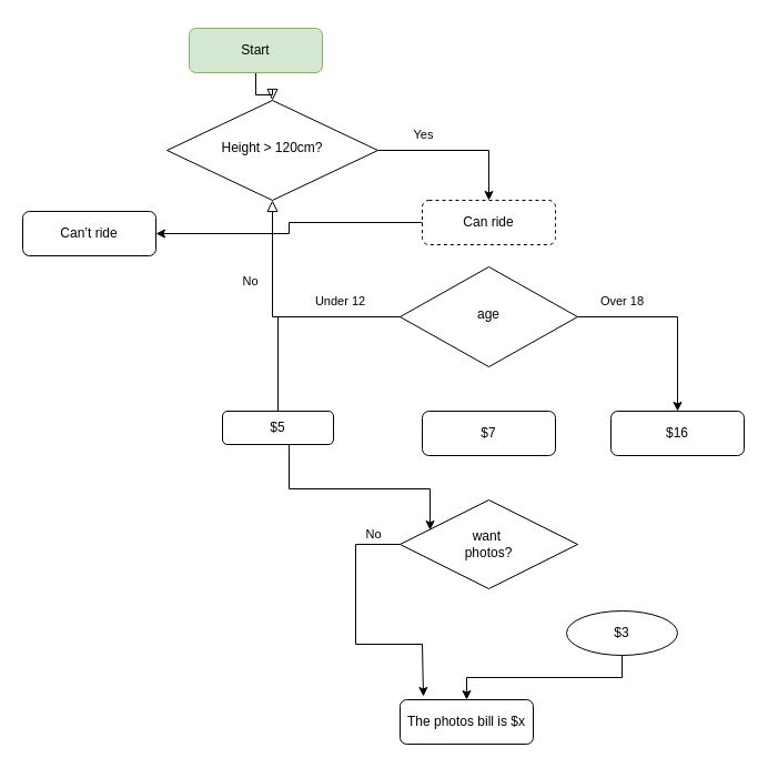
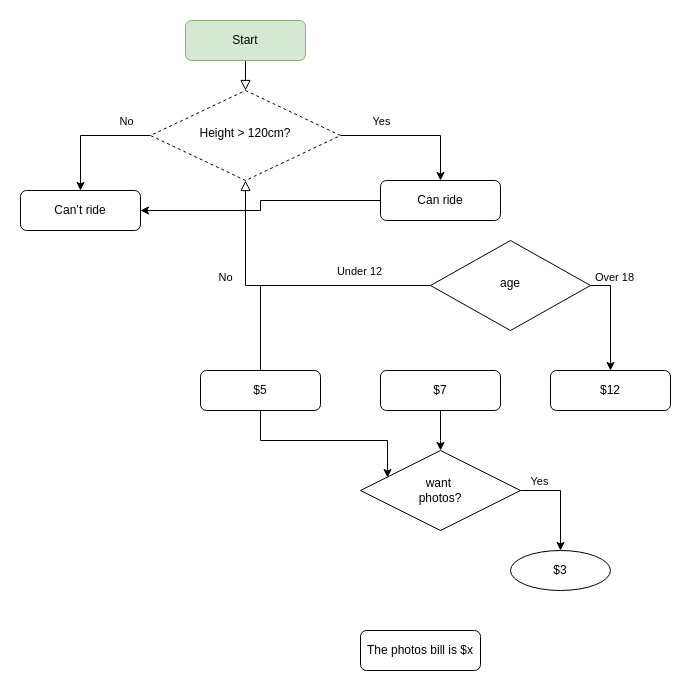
- <mxCell id="3" value="Start" style="rounded=1;whiteSpace=wrap;html=1;fontSize=12;glass=0;strokeWidth=1;shadow=0;fillColor=#d5e8d4;strokeColor=#82b366;" parent="1" vertex="1"><mxGeometry x="170" y="25" width="120" height="40" as="geometry" /></mxCell>
+ <mxCell id="3" value="Start" style="rounded=1;whiteSpace=wrap;html=1;fontSize=12;glass=0;strokeWidth=1;shadow=0;fillColor=#d5e8d4;strokeColor=#82b366;" parent="1" vertex="1"><mxGeometry x="185" y="20" width="120" height="40" as="geometry" /></mxCell>
+ <mxCell id="4" style="edgeStyle=orthogonalEdgeStyle;rounded=0;orthogonalLoop=1;jettySize=auto;html=1;exitX=0;exitY=0.5;exitDx=0;exitDy=0;" edge="1" parent="1" source="8" target="21"><mxGeometry relative="1" as="geometry" /></mxCell>
+ <mxCell id="5" value="No" style="edgeLabel;html=1;align=center;verticalAlign=middle;resizable=0;points=[];" vertex="1" connectable="0" parent="4"><mxGeometry x="-0.261" y="-5" relative="1" as="geometry"><mxPoint x="21" y="-10" as="offset" /></mxGeometry></mxCell>
- <mxCell id="8" value="Height &amp;gt; 120cm?" style="rhombus;whiteSpace=wrap;html=1;shadow=0;fontFamily=Helvetica;fontSize=12;align=center;strokeWidth=1;spacing=6;spacingTop=-4;" parent="1" vertex="1"><mxGeometry x="150" y="90" width="190" height="90" as="geometry" /></mxCell>
+ <mxCell id="8" value="Height &amp;gt; 120cm?" style="rhombus;whiteSpace=wrap;html=1;shadow=0;fontFamily=Helvetica;fontSize=12;align=center;strokeWidth=1;spacing=6;spacingTop=-4;dashed=1;" parent="1" vertex="1"><mxGeometry x="150" y="90" width="190" height="90" as="geometry" /></mxCell>
- <mxCell id="9" value="Can ride" style="rounded=1;whiteSpace=wrap;html=1;fontSize=12;glass=0;strokeWidth=1;shadow=0;dashed=1;" parent="1" vertex="1"><mxGeometry x="380" y="180" width="120" height="40" as="geometry" /></mxCell>
+ <mxCell id="9" value="Can ride" style="rounded=1;whiteSpace=wrap;html=1;fontSize=12;glass=0;strokeWidth=1;shadow=0;" parent="1" vertex="1"><mxGeometry x="380" y="180" width="120" height="40" as="geometry" /></mxCell>
- <mxCell id="16" value="age" style="rhombus;whiteSpace=wrap;html=1;shadow=0;fontFamily=Helvetica;fontSize=12;align=center;strokeWidth=1;spacing=6;spacingTop=-4;" parent="1" vertex="1"><mxGeometry x="360" y="240" width="160" height="90" as="geometry" /></mxCell>
+ <mxCell id="16" value="age" style="rhombus;whiteSpace=wrap;html=1;shadow=0;fontFamily=Helvetica;fontSize=12;align=center;strokeWidth=1;spacing=6;spacingTop=-4;" parent="1" vertex="1"><mxGeometry x="430" y="240" width="160" height="90" as="geometry" /></mxCell>
- <mxCell id="20" value="$5" style="rounded=1;whiteSpace=wrap;html=1;" vertex="1" parent="1"><mxGeometry x="200" y="370" width="100" height="30" as="geometry" /></mxCell>
+ <mxCell id="20" value="$5" style="rounded=1;whiteSpace=wrap;html=1;" vertex="1" parent="1"><mxGeometry x="200" y="370" width="120" height="40" as="geometry" /></mxCell>
- <mxCell id="18" value="$16" style="rounded=1;whiteSpace=wrap;html=1;fontSize=12;glass=0;strokeWidth=1;shadow=0;" parent="1" vertex="1"><mxGeometry x="550" y="370" width="120" height="40" as="geometry" /></mxCell>
+ <mxCell id="18" value="$12" style="rounded=1;whiteSpace=wrap;html=1;fontSize=12;glass=0;strokeWidth=1;shadow=0;" parent="1" vertex="1"><mxGeometry x="550" y="370" width="120" height="40" as="geometry" /></mxCell>
+ <mxCell id="22" value="" style="edgeStyle=orthogonalEdgeStyle;rounded=0;orthogonalLoop=1;jettySize=auto;html=1;" edge="1" parent="1" source="17" target="27"><mxGeometry relative="1" as="geometry"><Array as="points"><mxPoint x="440" y="440" /><mxPoint x="440" y="440" /></Array></mxGeometry></mxCell>
+ <mxCell id="23" style="edgeStyle=orthogonalEdgeStyle;rounded=0;orthogonalLoop=1;jettySize=auto;html=1;entryX=0.5;entryY=0;entryDx=0;entryDy=0;exitX=1;exitY=0.5;exitDx=0;exitDy=0;" edge="1" parent="1" source="27" target="29"><mxGeometry relative="1" as="geometry" /></mxCell>
+ <mxCell id="24" value="Yes" style="edgeLabel;html=1;align=center;verticalAlign=middle;resizable=0;points=[];" vertex="1" connectable="0" parent="23"><mxGeometry x="-0.64" y="4" relative="1" as="geometry"><mxPoint y="-6" as="offset" /></mxGeometry></mxCell>
- <mxCell id="25" style="edgeStyle=orthogonalEdgeStyle;rounded=0;orthogonalLoop=1;jettySize=auto;html=1;entryX=0.175;entryY=-0.075;entryDx=0;entryDy=0;exitX=0;exitY=0.5;exitDx=0;exitDy=0;entryPerimeter=0;" edge="1" parent="1" source="27" target="30"><mxGeometry relative="1" as="geometry"><Array as="points"><mxPoint x="320" y="490" /><mxPoint x="320" y="580" /><mxPoint x="380" y="580" /></Array></mxGeometry></mxCell>
- <mxCell id="26" value="No" style="edgeLabel;html=1;align=center;verticalAlign=middle;resizable=0;points=[];" vertex="1" connectable="0" parent="25"><mxGeometry x="-0.789" y="-6" relative="1" as="geometry"><mxPoint y="-4" as="offset" /></mxGeometry></mxCell>
- <mxCell id="28" style="edgeStyle=orthogonalEdgeStyle;rounded=0;orthogonalLoop=1;jettySize=auto;html=1;entryX=0.5;entryY=0;entryDx=0;entryDy=0;" edge="1" parent="1" source="29" target="30"><mxGeometry relative="1" as="geometry"><Array as="points"><mxPoint x="560" y="610" /><mxPoint x="420" y="610" /></Array></mxGeometry></mxCell>
